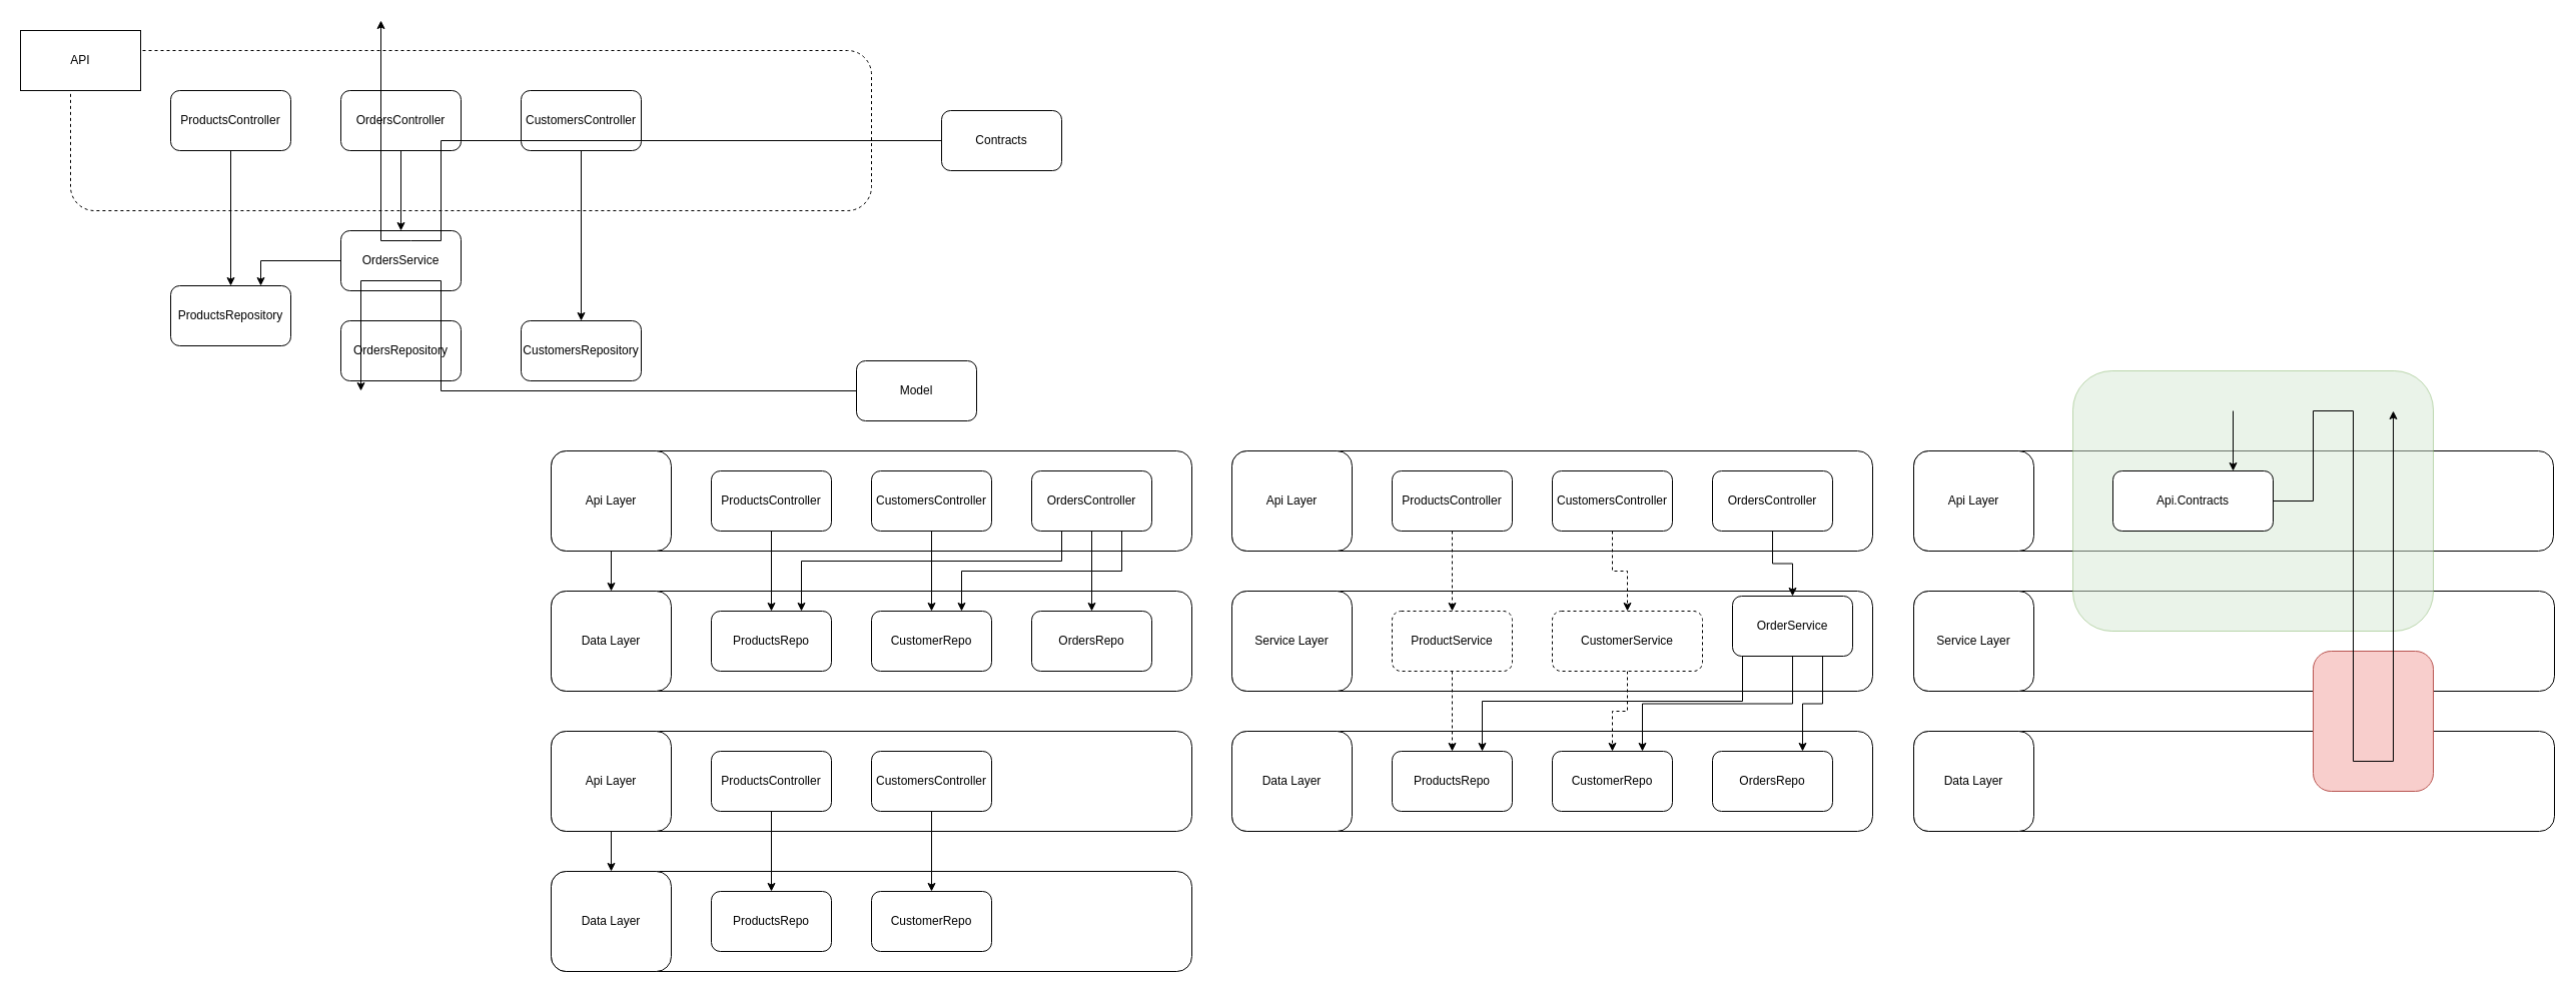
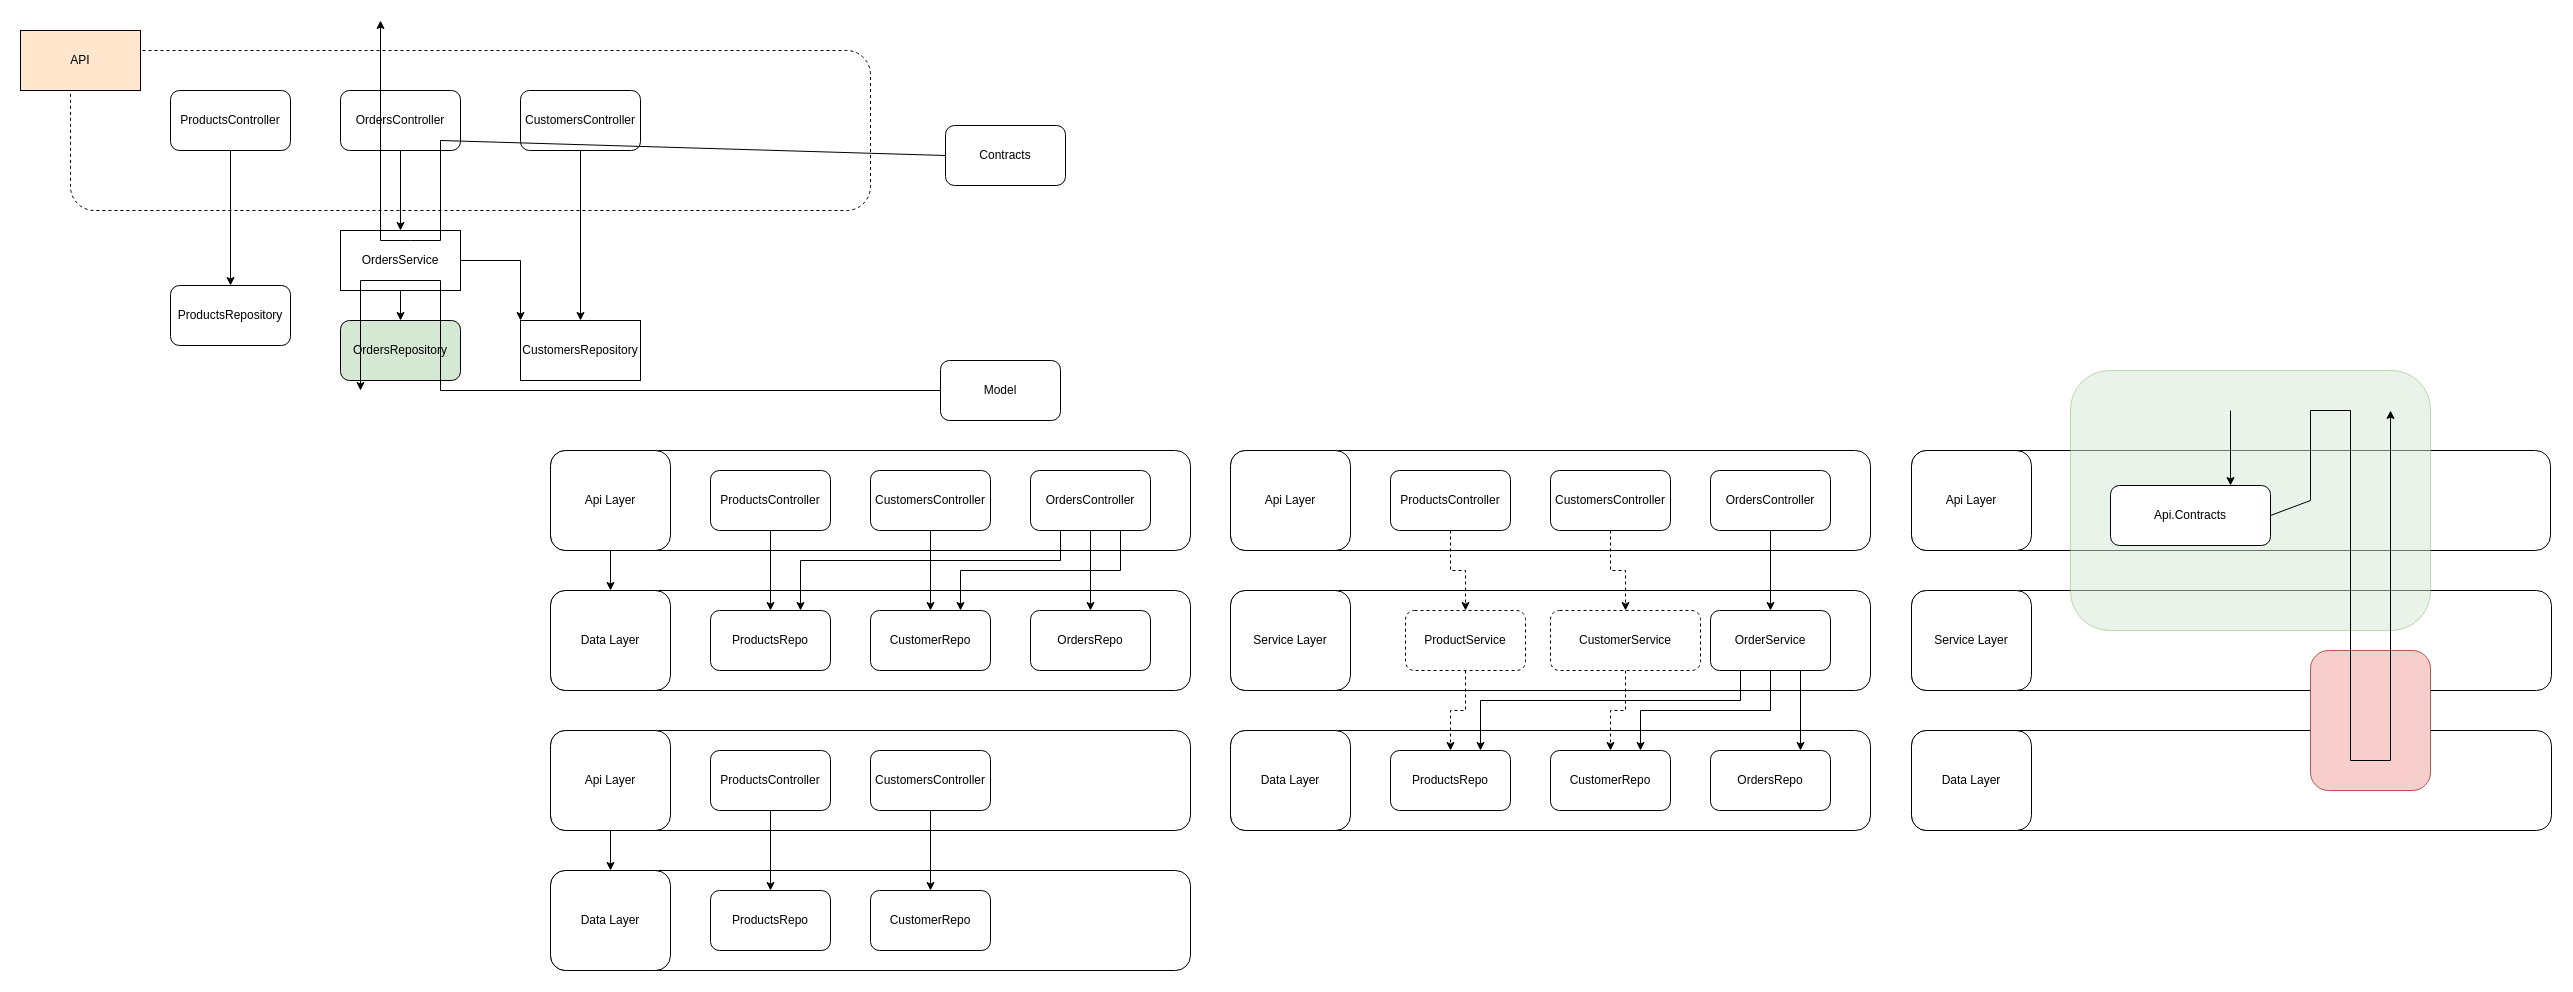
- <mxCell id="10" value="API" style="rounded=0;whiteSpace=wrap;html=1;" parent="1" vertex="1"><mxGeometry x="20" y="30" width="120" height="60" as="geometry" /></mxCell>
+ <mxCell id="10" value="API" style="rounded=0;whiteSpace=wrap;html=1;fillColor=#ffe6cc;" parent="1" vertex="1"><mxGeometry x="20" y="30" width="120" height="60" as="geometry" /></mxCell>
- <mxCell id="13" value="Contracts" style="rounded=1;whiteSpace=wrap;html=1;" parent="1" vertex="1"><mxGeometry x="940" y="110" width="120" height="60" as="geometry" /></mxCell>
+ <mxCell id="13" value="Contracts" style="rounded=1;whiteSpace=wrap;html=1;" parent="1" vertex="1"><mxGeometry x="945" y="125" width="120" height="60" as="geometry" /></mxCell>
- <mxCell id="18" style="edgeStyle=orthogonalEdgeStyle;rounded=0;orthogonalLoop=1;jettySize=auto;html=1;exitX=0;exitY=0.5;exitDx=0;exitDy=0;entryX=0.75;entryY=0;entryDx=0;entryDy=0;" parent="1" source="20" target="11" edge="1"><mxGeometry relative="1" as="geometry" /></mxCell>
- <mxCell id="20" value="OrdersService" style="rounded=1;whiteSpace=wrap;html=1;" parent="1" vertex="1"><mxGeometry x="340" y="230" width="120" height="60" as="geometry" /></mxCell>
+ <mxCell id="20" value="OrdersService" style="whiteSpace=wrap;html=1;rounded=0;" parent="1" vertex="1"><mxGeometry x="340" y="230" width="120" height="60" as="geometry" /></mxCell>
+ <mxCell id="19" style="edgeStyle=orthogonalEdgeStyle;rounded=0;orthogonalLoop=1;jettySize=auto;html=1;exitX=1;exitY=0.5;exitDx=0;exitDy=0;entryX=0;entryY=0;entryDx=0;entryDy=0;" parent="1" source="20" target="12" edge="1"><mxGeometry relative="1" as="geometry" /></mxCell>
+ <mxCell id="17" style="edgeStyle=orthogonalEdgeStyle;rounded=0;orthogonalLoop=1;jettySize=auto;html=1;exitX=0.5;exitY=1;exitDx=0;exitDy=0;entryX=0.5;entryY=0;entryDx=0;entryDy=0;" parent="1" source="20" target="16" edge="1"><mxGeometry relative="1" as="geometry" /></mxCell>
- <mxCell id="16" value="OrdersRepository" style="rounded=1;whiteSpace=wrap;html=1;" parent="1" vertex="1"><mxGeometry x="340" y="320" width="120" height="60" as="geometry" /></mxCell>
+ <mxCell id="16" value="OrdersRepository" style="rounded=1;whiteSpace=wrap;html=1;fillColor=#d5e8d4;" parent="1" vertex="1"><mxGeometry x="340" y="320" width="120" height="60" as="geometry" /></mxCell>
- <mxCell id="12" value="CustomersRepository" style="rounded=1;whiteSpace=wrap;html=1;" parent="1" vertex="1"><mxGeometry x="520" y="320" width="120" height="60" as="geometry" /></mxCell>
+ <mxCell id="12" value="CustomersRepository" style="whiteSpace=wrap;html=1;rounded=0;" parent="1" vertex="1"><mxGeometry x="520" y="320" width="120" height="60" as="geometry" /></mxCell>
- <mxCell id="22" value="Model" style="rounded=1;whiteSpace=wrap;html=1;" parent="1" vertex="1"><mxGeometry x="855" y="360" width="120" height="60" as="geometry" /></mxCell>
+ <mxCell id="22" value="Model" style="rounded=1;whiteSpace=wrap;html=1;" parent="1" vertex="1"><mxGeometry x="940" y="360" width="120" height="60" as="geometry" /></mxCell>
- <mxCell id="78" value="Api.Contracts" style="rounded=1;whiteSpace=wrap;html=1;" parent="1" vertex="1"><mxGeometry x="2110" y="470" width="160" height="60" as="geometry" /></mxCell>
+ <mxCell id="78" value="Api.Contracts" style="rounded=1;whiteSpace=wrap;html=1;" parent="1" vertex="1"><mxGeometry x="2110" y="485" width="160" height="60" as="geometry" /></mxCell>
- <mxCell id="66" value="OrderService" style="rounded=1;whiteSpace=wrap;html=1;" parent="1" vertex="1"><mxGeometry x="1730" y="595" width="120" height="60" as="geometry" /></mxCell>
+ <mxCell id="66" value="OrderService" style="rounded=1;whiteSpace=wrap;html=1;" parent="1" vertex="1"><mxGeometry x="1710" y="610" width="120" height="60" as="geometry" /></mxCell>
- <mxCell id="68" value="ProductService" style="rounded=1;whiteSpace=wrap;html=1;dashed=1;" parent="1" vertex="1"><mxGeometry x="1390" y="610" width="120" height="60" as="geometry" /></mxCell>
+ <mxCell id="68" value="ProductService" style="rounded=1;whiteSpace=wrap;html=1;dashed=1;" parent="1" vertex="1"><mxGeometry x="1405" y="610" width="120" height="60" as="geometry" /></mxCell>
